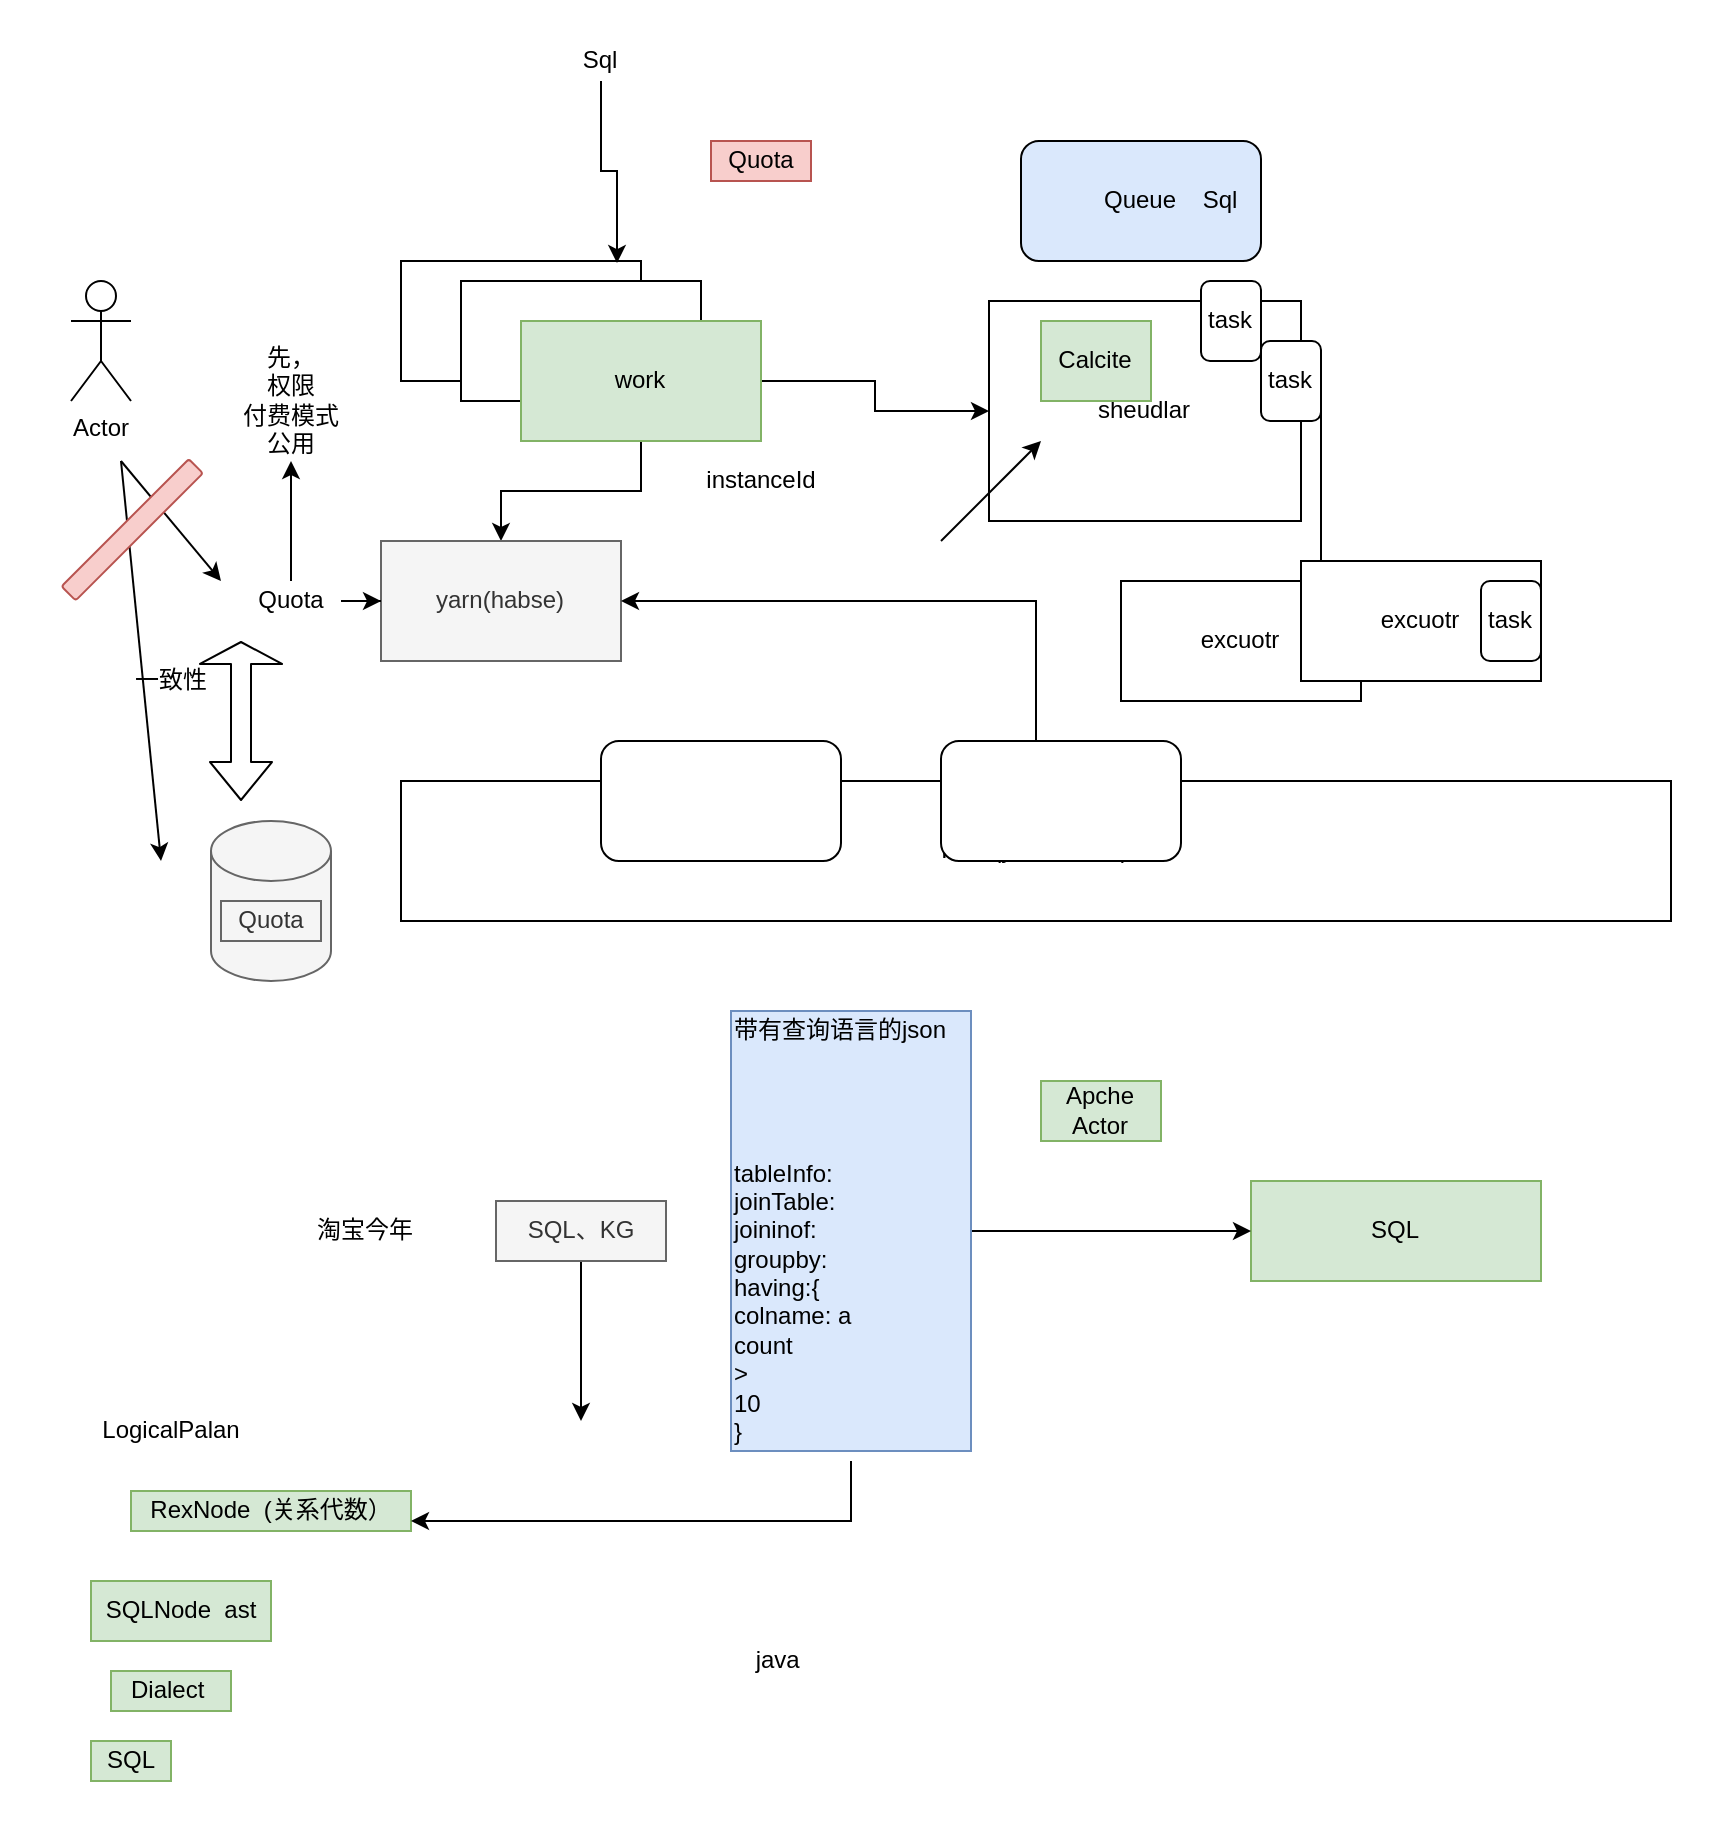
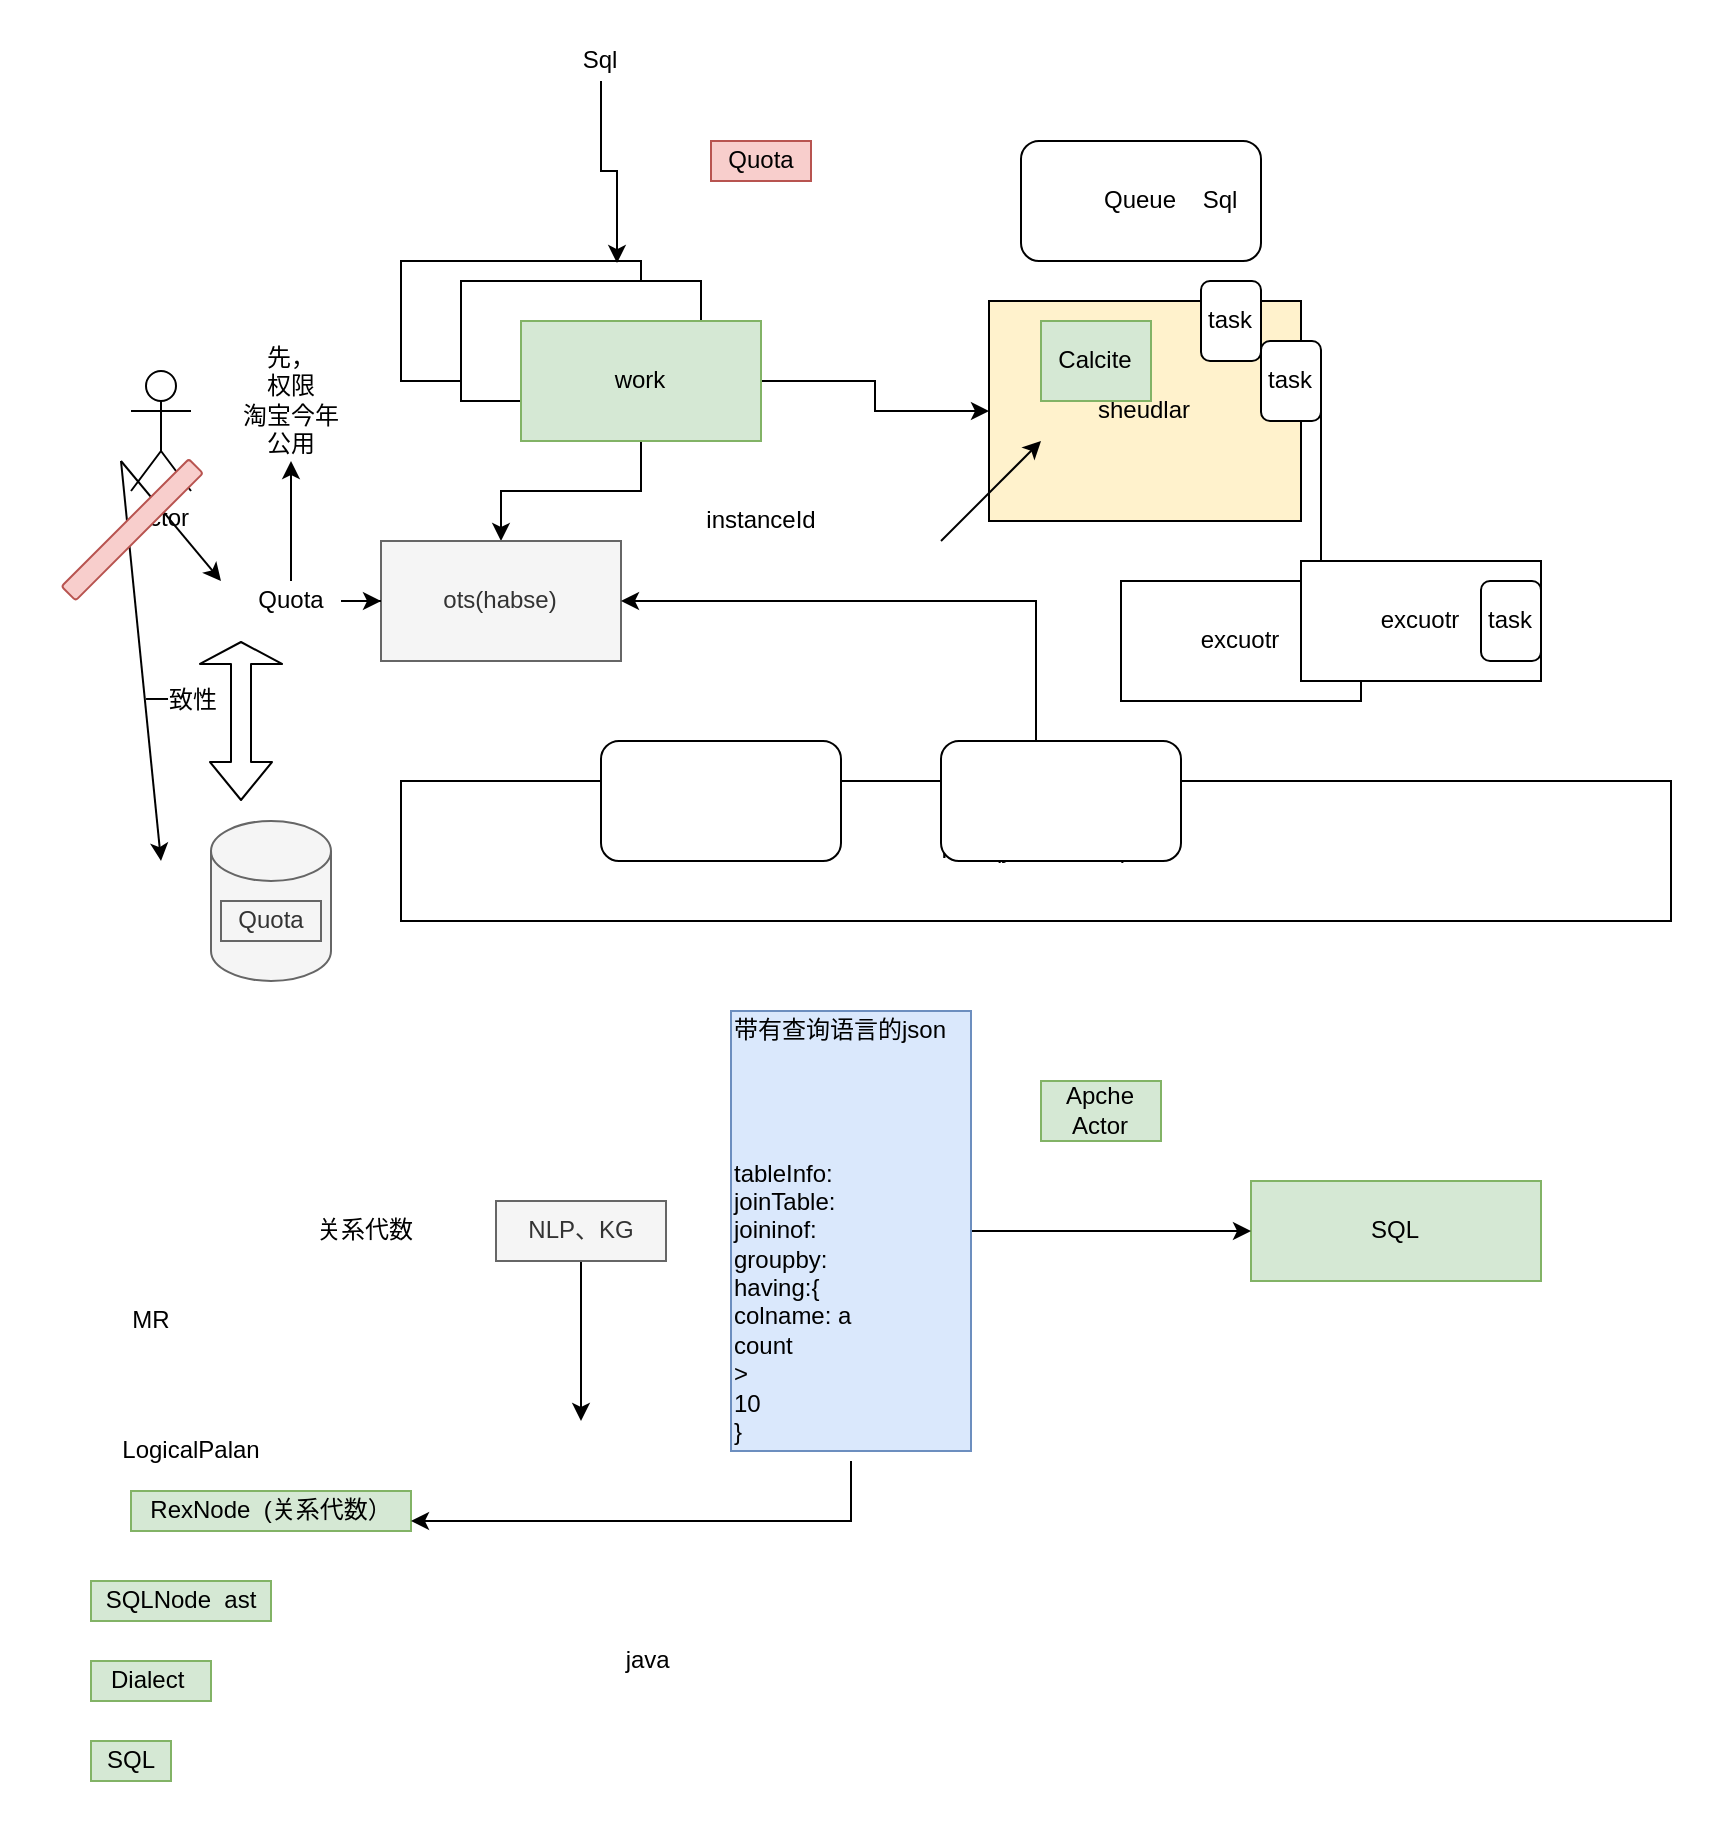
- <mxCell id="17" value="Queue" style="rounded=1;whiteSpace=wrap;html=1;fillColor=#dae8fc;" vertex="1" parent="1"><mxGeometry x="510" y="70" width="120" height="60" as="geometry" /></mxCell>
+ <mxCell id="17" value="Queue" style="rounded=1;whiteSpace=wrap;html=1;" vertex="1" parent="1"><mxGeometry x="510" y="70" width="120" height="60" as="geometry" /></mxCell>
- <mxCell id="39" value="Actor" style="shape=umlActor;verticalLabelPosition=bottom;verticalAlign=top;html=1;outlineConnect=0;" vertex="1" parent="1"><mxGeometry y="140" width="30" height="60" as="geometry" x="35" /></mxCell>
+ <mxCell id="39" value="Actor" style="shape=umlActor;verticalLabelPosition=bottom;verticalAlign=top;html=1;outlineConnect=0;" vertex="1" parent="1"><mxGeometry x="65" y="185" width="30" height="60" as="geometry" /></mxCell>
- <mxCell id="33" value="先，&lt;br&gt;权限&lt;br&gt;付费模式&lt;br&gt;公用" style="text;html=1;align=center;verticalAlign=middle;resizable=0;points=[];autosize=1;strokeColor=none;" vertex="1" parent="1"><mxGeometry x="115" y="170" width="60" height="60" as="geometry" /></mxCell>
+ <mxCell id="33" value="先，&lt;br&gt;权限&lt;br&gt;淘宝今年&lt;br&gt;公用" style="text;html=1;align=center;verticalAlign=middle;resizable=0;points=[];autosize=1;strokeColor=none;" vertex="1" parent="1"><mxGeometry x="115" y="170" width="60" height="60" as="geometry" /></mxCell>
- <mxCell id="5" value="sheudlar" style="rounded=0;whiteSpace=wrap;html=1;" vertex="1" parent="1"><mxGeometry x="494" y="150" width="156" height="110" as="geometry" /></mxCell>
+ <mxCell id="5" value="sheudlar" style="rounded=0;whiteSpace=wrap;html=1;fillColor=#fff2cc;" vertex="1" parent="1"><mxGeometry x="494" y="150" width="156" height="110" as="geometry" /></mxCell>
- <mxCell id="15" value="instanceId" style="text;html=1;align=center;verticalAlign=middle;resizable=0;points=[];autosize=1;strokeColor=none;" vertex="1" parent="1"><mxGeometry x="345" y="230" width="70" height="20" as="geometry" /></mxCell>
+ <mxCell id="15" value="instanceId" style="text;html=1;align=center;verticalAlign=middle;resizable=0;points=[];autosize=1;strokeColor=none;" vertex="1" parent="1"><mxGeometry x="345" y="250" width="70" height="20" as="geometry" /></mxCell>
- <mxCell id="9" value="yarn(habse)" style="rounded=0;whiteSpace=wrap;html=1;fillColor=#f5f5f5;strokeColor=#666666;fontColor=#333333;" vertex="1" parent="1"><mxGeometry x="190" y="270" width="120" height="60" as="geometry" /></mxCell>
+ <mxCell id="9" value="ots(habse)" style="rounded=0;whiteSpace=wrap;html=1;fillColor=#f5f5f5;strokeColor=#666666;fontColor=#333333;" vertex="1" parent="1"><mxGeometry x="190" y="270" width="120" height="60" as="geometry" /></mxCell>
- <mxCell id="35" value="一致性" style="text;html=1;align=center;verticalAlign=middle;resizable=0;points=[];autosize=1;strokeColor=none;" vertex="1" parent="1"><mxGeometry x="60" y="330" width="50" height="20" as="geometry" /></mxCell>
+ <mxCell id="35" value="一致性" style="text;html=1;align=center;verticalAlign=middle;resizable=0;points=[];autosize=1;strokeColor=none;" vertex="1" parent="1"><mxGeometry x="65" y="340" width="50" height="20" as="geometry" /></mxCell>
- <mxCell id="42" value="淘宝今年" style="text;html=1;strokeColor=none;fillColor=none;align=center;verticalAlign=middle;whiteSpace=wrap;rounded=0;" vertex="1" parent="1"><mxGeometry x="110" y="590" width="145" height="50" as="geometry" /></mxCell>
+ <mxCell id="42" value="关系代数" style="text;html=1;strokeColor=none;fillColor=none;align=center;verticalAlign=middle;whiteSpace=wrap;rounded=0;" vertex="1" parent="1"><mxGeometry x="110" y="590" width="145" height="50" as="geometry" /></mxCell>
- <mxCell id="44" value="SQL、KG" style="text;html=1;strokeColor=#666666;fillColor=#f5f5f5;align=center;verticalAlign=middle;whiteSpace=wrap;rounded=0;fontColor=#333333;" vertex="1" parent="1"><mxGeometry x="247.5" y="600" width="85" height="30" as="geometry" /></mxCell>
+ <mxCell id="44" value="NLP、KG" style="text;html=1;strokeColor=#666666;fillColor=#f5f5f5;align=center;verticalAlign=middle;whiteSpace=wrap;rounded=0;fontColor=#333333;" vertex="1" parent="1"><mxGeometry x="247.5" y="600" width="85" height="30" as="geometry" /></mxCell>
+ <mxCell id="54" value="MR" style="text;html=1;align=center;verticalAlign=middle;resizable=0;points=[];autosize=1;strokeColor=none;" vertex="1" parent="1"><mxGeometry x="60" y="650" width="30" height="20" as="geometry" /></mxCell>
- <mxCell id="53" value="LogicalPalan" style="text;html=1;align=center;verticalAlign=middle;resizable=0;points=[];autosize=1;" vertex="1" parent="1"><mxGeometry x="45" y="705" width="80" height="20" as="geometry" /></mxCell>
+ <mxCell id="53" value="LogicalPalan" style="text;html=1;align=center;verticalAlign=middle;resizable=0;points=[];autosize=1;" vertex="1" parent="1"><mxGeometry x="55" y="715" width="80" height="20" as="geometry" /></mxCell>
- <mxCell id="50" value="SQLNode&amp;nbsp; ast" style="text;html=1;align=center;verticalAlign=middle;resizable=0;points=[];autosize=1;strokeColor=#82b366;fillColor=#d5e8d4;" vertex="1" parent="1"><mxGeometry x="45" y="790" width="90" height="30" as="geometry" /></mxCell>
+ <mxCell id="50" value="SQLNode&amp;nbsp; ast" style="text;html=1;align=center;verticalAlign=middle;resizable=0;points=[];autosize=1;strokeColor=#82b366;fillColor=#d5e8d4;" vertex="1" parent="1"><mxGeometry x="45" y="790" width="90" height="20" as="geometry" /></mxCell>
- <mxCell id="56" value="java&amp;nbsp;" style="text;html=1;align=center;verticalAlign=middle;resizable=0;points=[];autosize=1;strokeColor=none;" vertex="1" parent="1"><mxGeometry x="370" y="820" width="40" height="20" as="geometry" /></mxCell>
+ <mxCell id="56" value="java&amp;nbsp;" style="text;html=1;align=center;verticalAlign=middle;resizable=0;points=[];autosize=1;strokeColor=none;" vertex="1" parent="1"><mxGeometry x="305" y="820" width="40" height="20" as="geometry" /></mxCell>
- <mxCell id="51" value="Dialect&amp;nbsp;" style="text;html=1;align=center;verticalAlign=middle;resizable=0;points=[];autosize=1;strokeColor=#82b366;fillColor=#d5e8d4;" vertex="1" parent="1"><mxGeometry x="55" y="835" width="60" height="20" as="geometry" /></mxCell>
+ <mxCell id="51" value="Dialect&amp;nbsp;" style="text;html=1;align=center;verticalAlign=middle;resizable=0;points=[];autosize=1;strokeColor=#82b366;fillColor=#d5e8d4;" vertex="1" parent="1"><mxGeometry x="45" y="830" width="60" height="20" as="geometry" /></mxCell>
